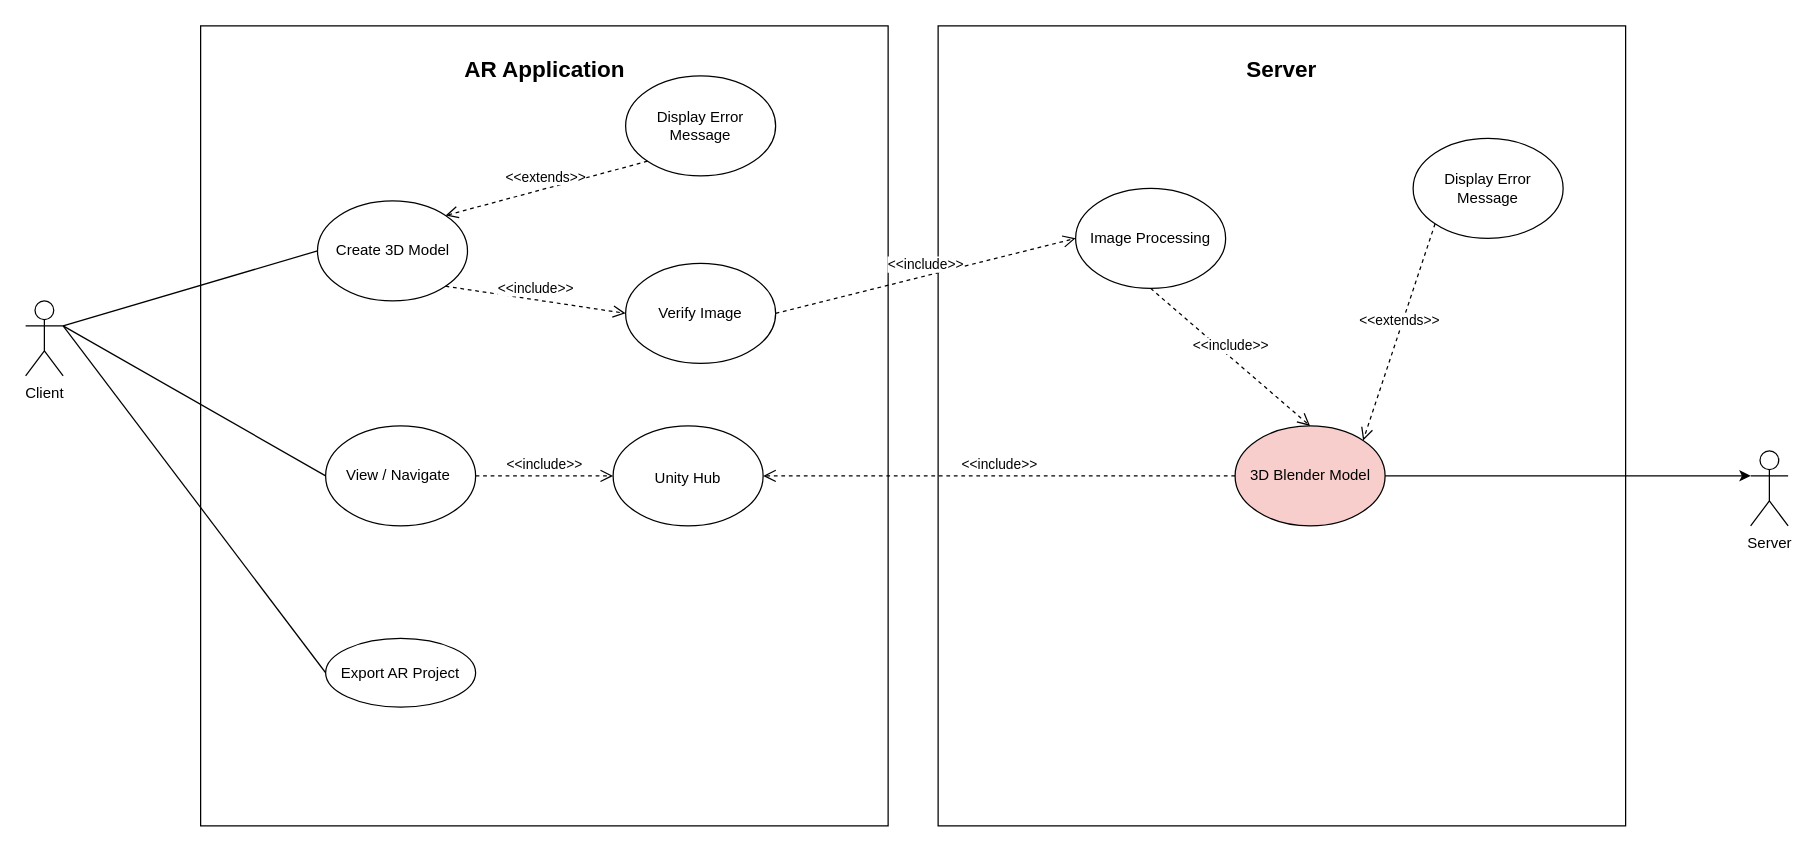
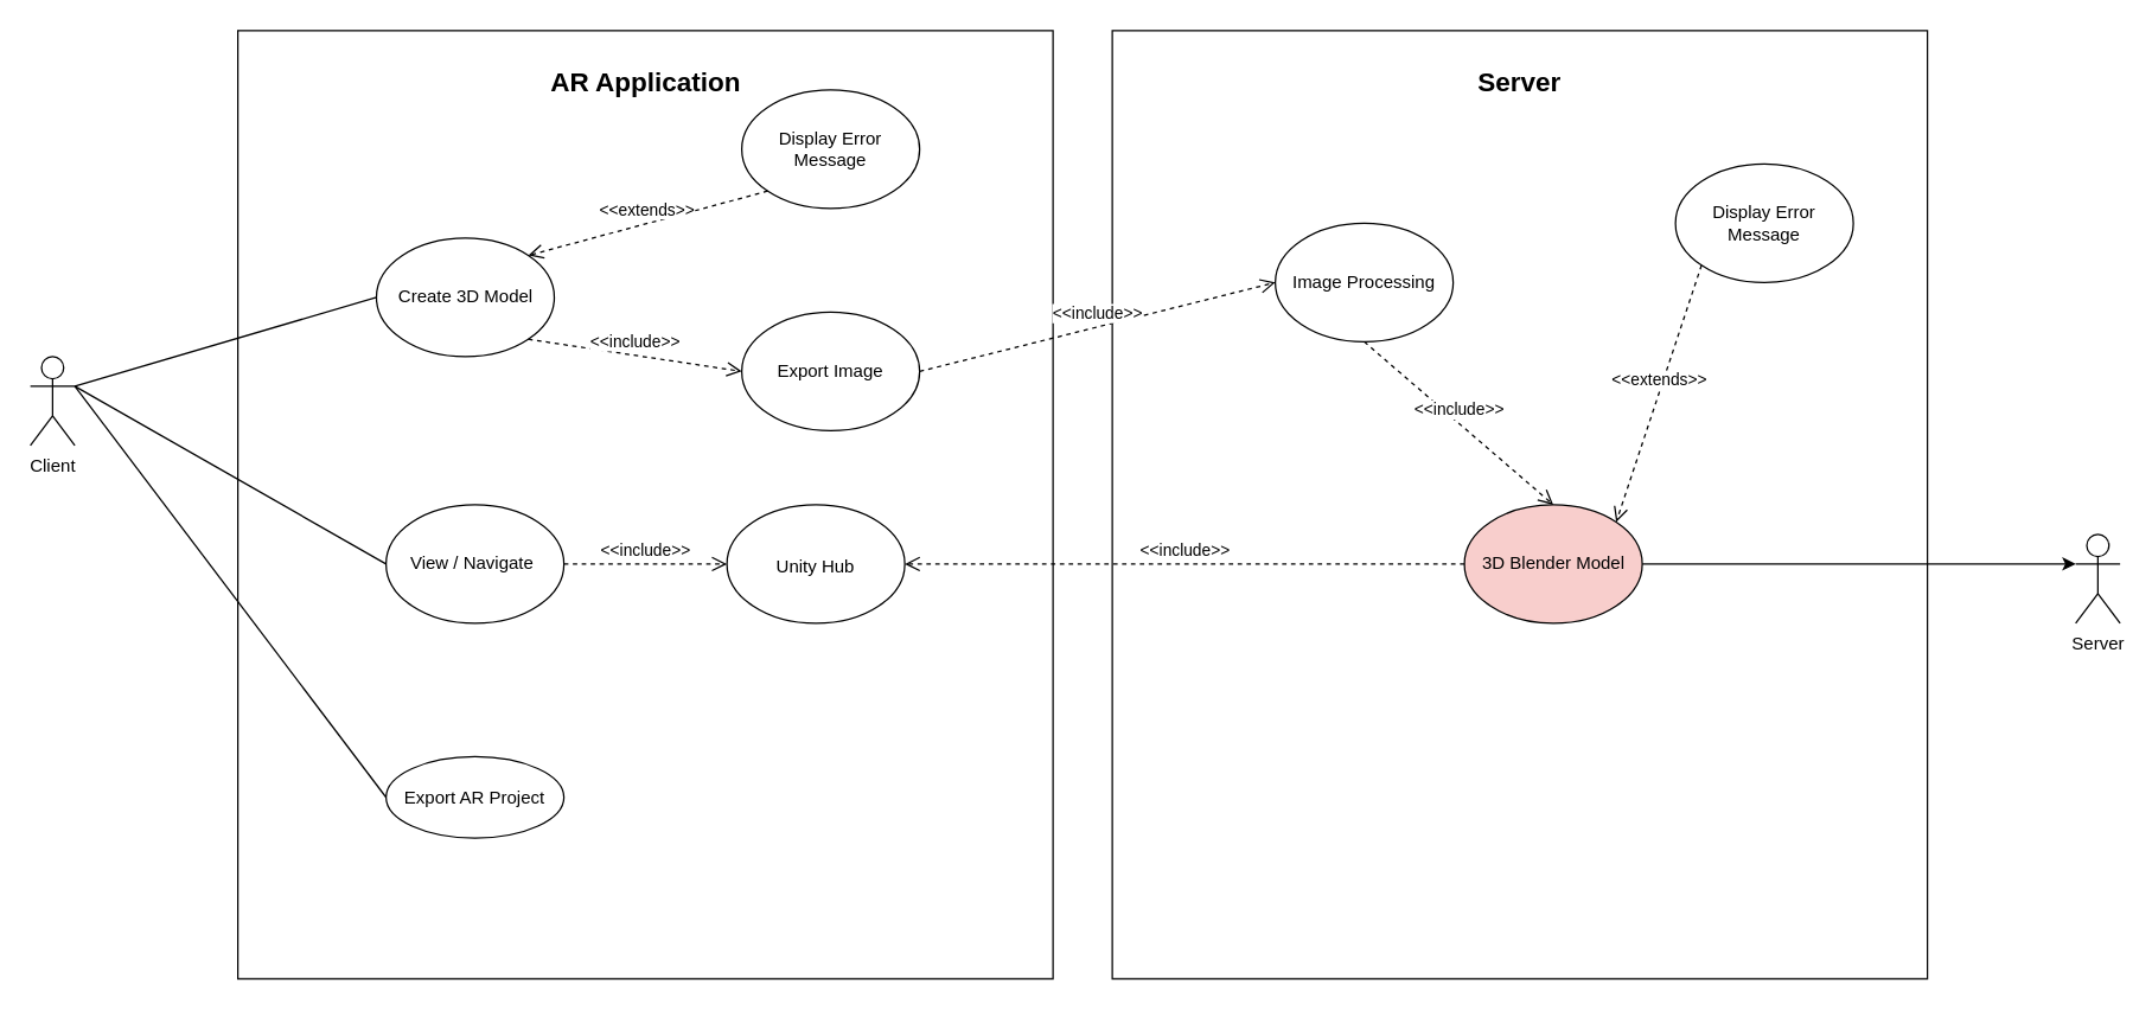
- <mxCell id="7" value="Verify Image" style="ellipse;whiteSpace=wrap;html=1;" parent="1" vertex="1"><mxGeometry x="500" y="210" width="120" height="80" as="geometry" /></mxCell>
+ <mxCell id="7" value="Export Image" style="ellipse;whiteSpace=wrap;html=1;" parent="1" vertex="1"><mxGeometry x="500" y="210" width="120" height="80" as="geometry" /></mxCell>
